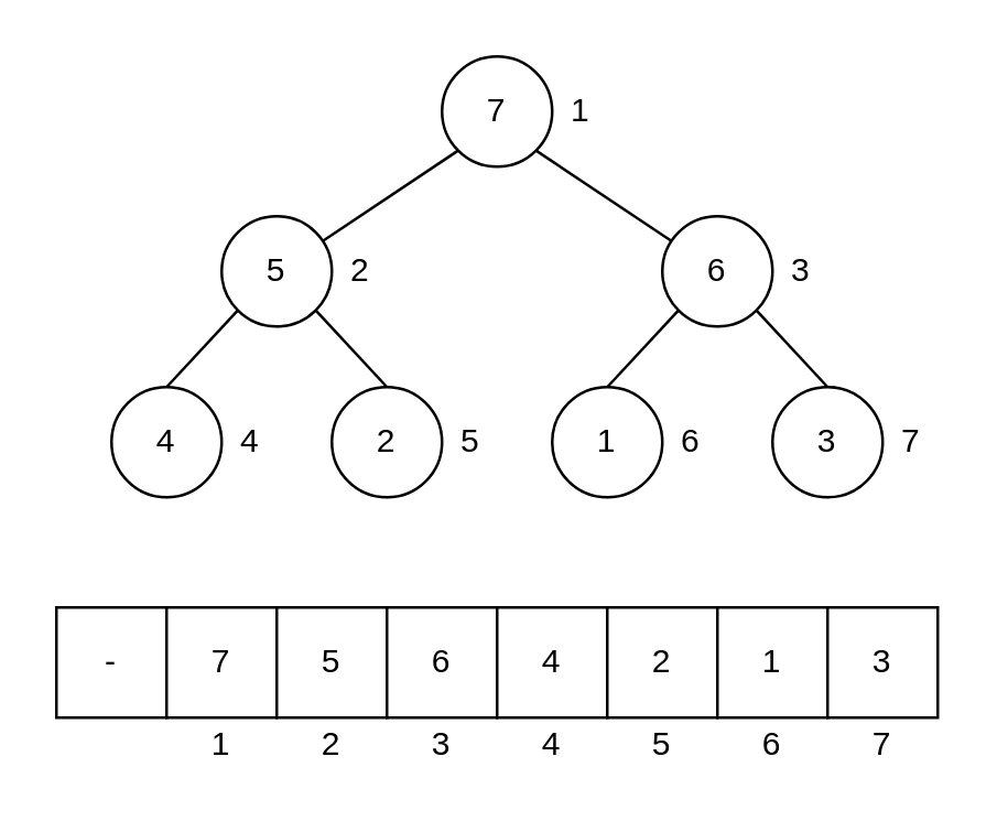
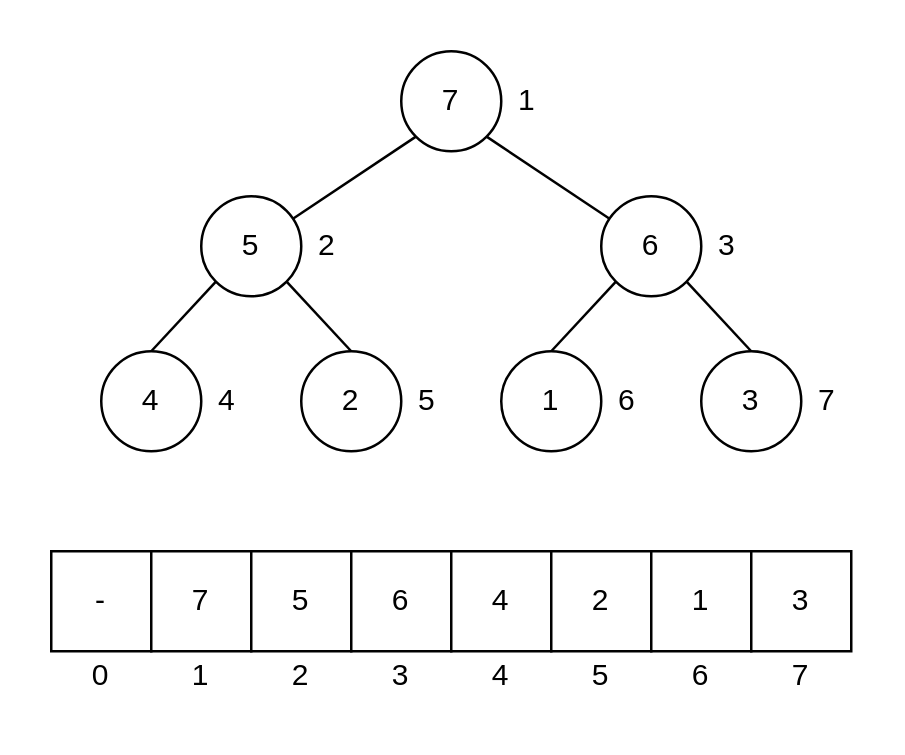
+ <mxCell id="31" value="0" style="text;html=1;strokeColor=none;fillColor=none;align=center;verticalAlign=middle;whiteSpace=wrap;rounded=0;" vertex="1" parent="29"><mxGeometry y="40" width="40" height="20" as="geometry" /></mxCell>
